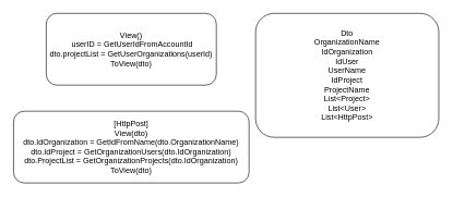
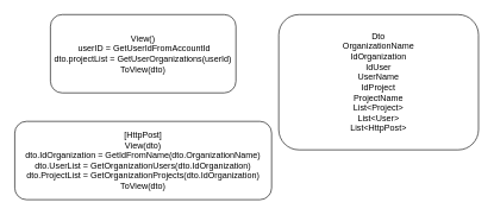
- <mxCell id="4" value="&lt;div&gt;[HttpPost]&lt;/div&gt;View(dto)&lt;div&gt;dto.IdOrganization = GetIdFromName(dto.OrganizationName)&lt;br&gt;dto.IdProject = GetOrganizationUsers(dto.IdOrganization)&lt;/div&gt;&lt;div&gt;dto.ProjectList = GetOrganizationProjects(dto.IdOrganization)&lt;br&gt;&lt;div&gt;ToView(dto)&lt;/div&gt;&lt;/div&gt;" style="rounded=1;whiteSpace=wrap;html=1;" vertex="1" parent="1"><mxGeometry x="20" y="170" width="360" height="110" as="geometry" /></mxCell>
+ <mxCell id="4" value="&lt;div&gt;[HttpPost]&lt;/div&gt;View(dto)&lt;div&gt;dto.IdOrganization = GetIdFromName(dto.OrganizationName)&lt;br&gt;dto.UserList = GetOrganizationUsers(dto.IdOrganization)&lt;/div&gt;&lt;div&gt;dto.ProjectList = GetOrganizationProjects(dto.IdOrganization)&lt;br&gt;&lt;div&gt;ToView(dto)&lt;/div&gt;&lt;/div&gt;" style="rounded=1;whiteSpace=wrap;html=1;" vertex="1" parent="1"><mxGeometry x="20" y="170" width="360" height="110" as="geometry" /></mxCell>
